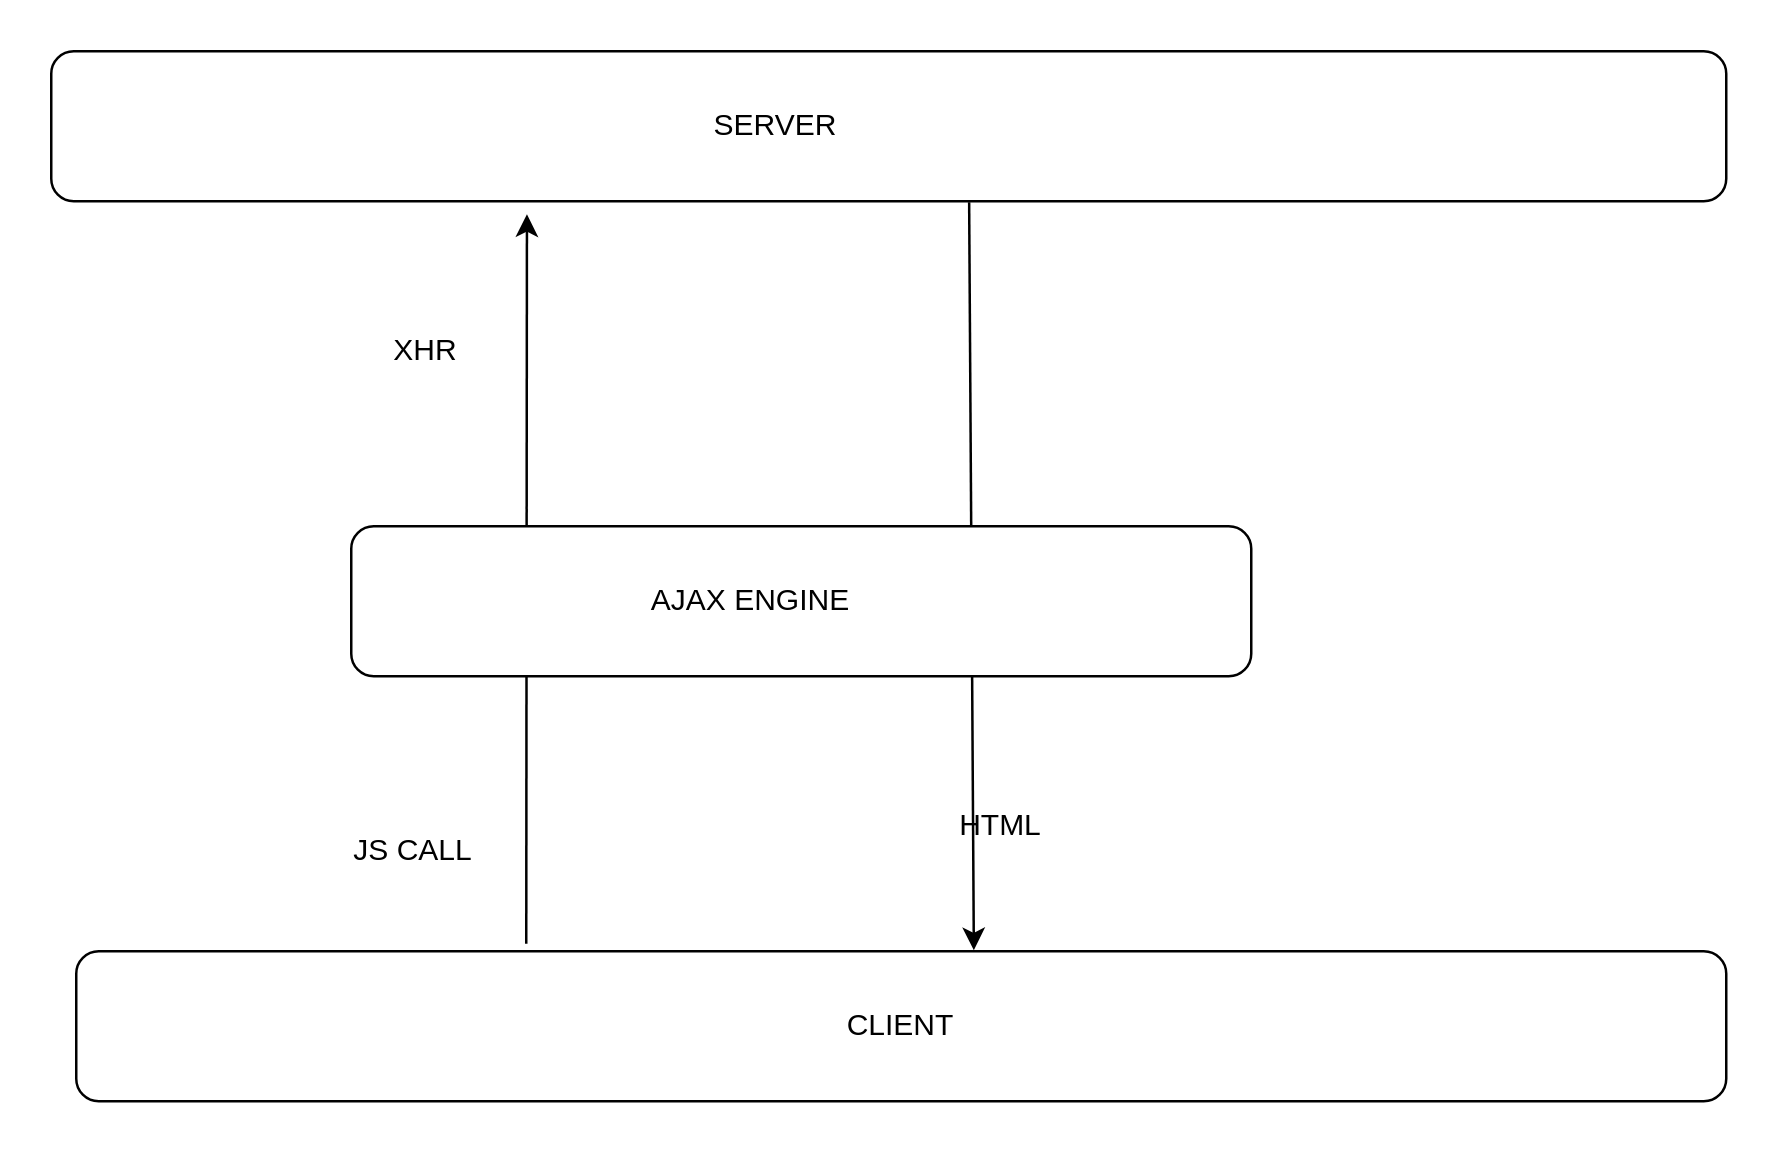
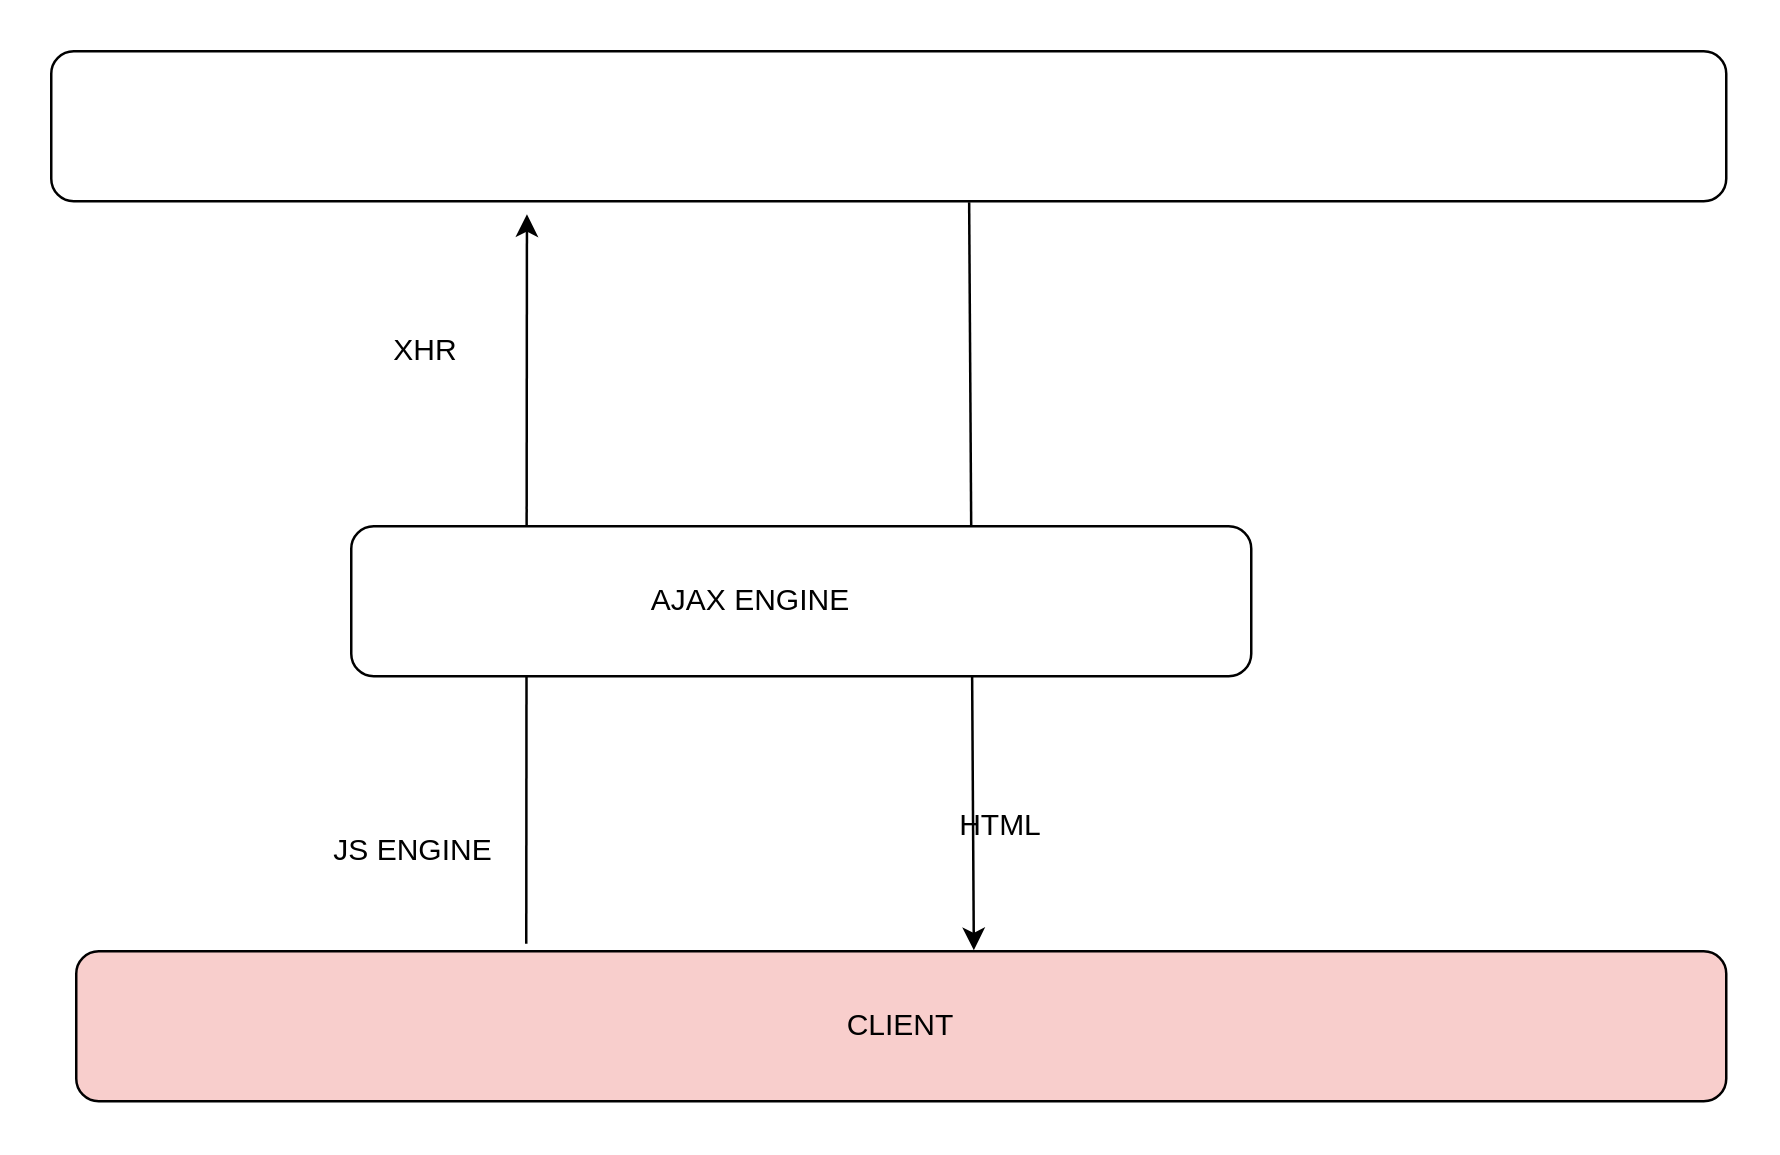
- <mxCell id="8" value="SERVER" style="text;html=1;strokeColor=none;fillColor=none;align=center;verticalAlign=middle;whiteSpace=wrap;rounded=0;" vertex="1" parent="1"><mxGeometry x="290" y="40" width="40" height="20" as="geometry" /></mxCell>
- <mxCell id="11" value="JS CALL" style="text;html=1;strokeColor=none;fillColor=none;align=center;verticalAlign=middle;whiteSpace=wrap;rounded=0;" vertex="1" parent="1"><mxGeometry x="120" y="310" width="90" height="60" as="geometry" /></mxCell>
+ <mxCell id="11" value="JS ENGINE" style="text;html=1;strokeColor=none;fillColor=none;align=center;verticalAlign=middle;whiteSpace=wrap;rounded=0;" vertex="1" parent="1"><mxGeometry x="120" y="310" width="90" height="60" as="geometry" /></mxCell>
- <mxCell id="2" value="CLIENT" style="rounded=1;whiteSpace=wrap;html=1;" vertex="1" parent="1"><mxGeometry x="30" y="380" width="660" height="60" as="geometry" /></mxCell>
+ <mxCell id="2" value="CLIENT" style="rounded=1;whiteSpace=wrap;html=1;fillColor=#f8cecc;" vertex="1" parent="1"><mxGeometry x="30" y="380" width="660" height="60" as="geometry" /></mxCell>
